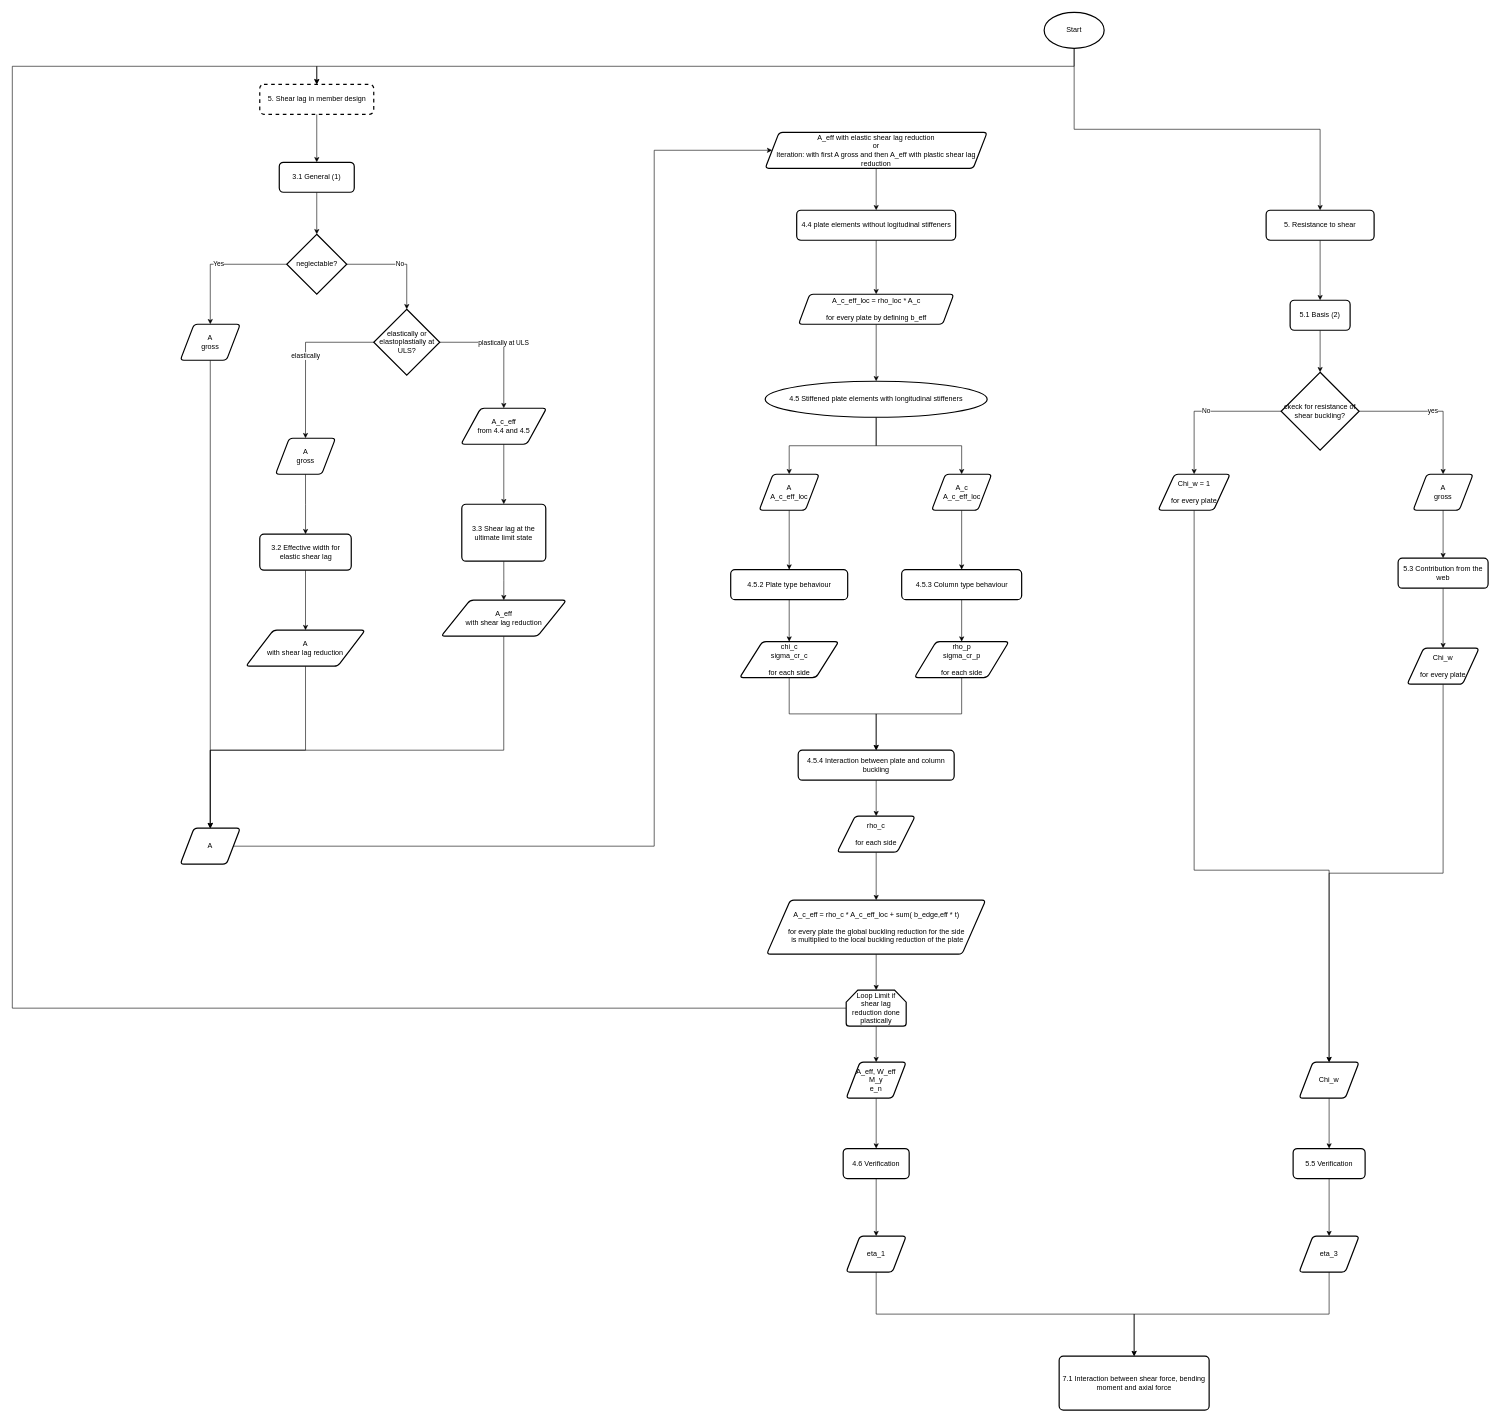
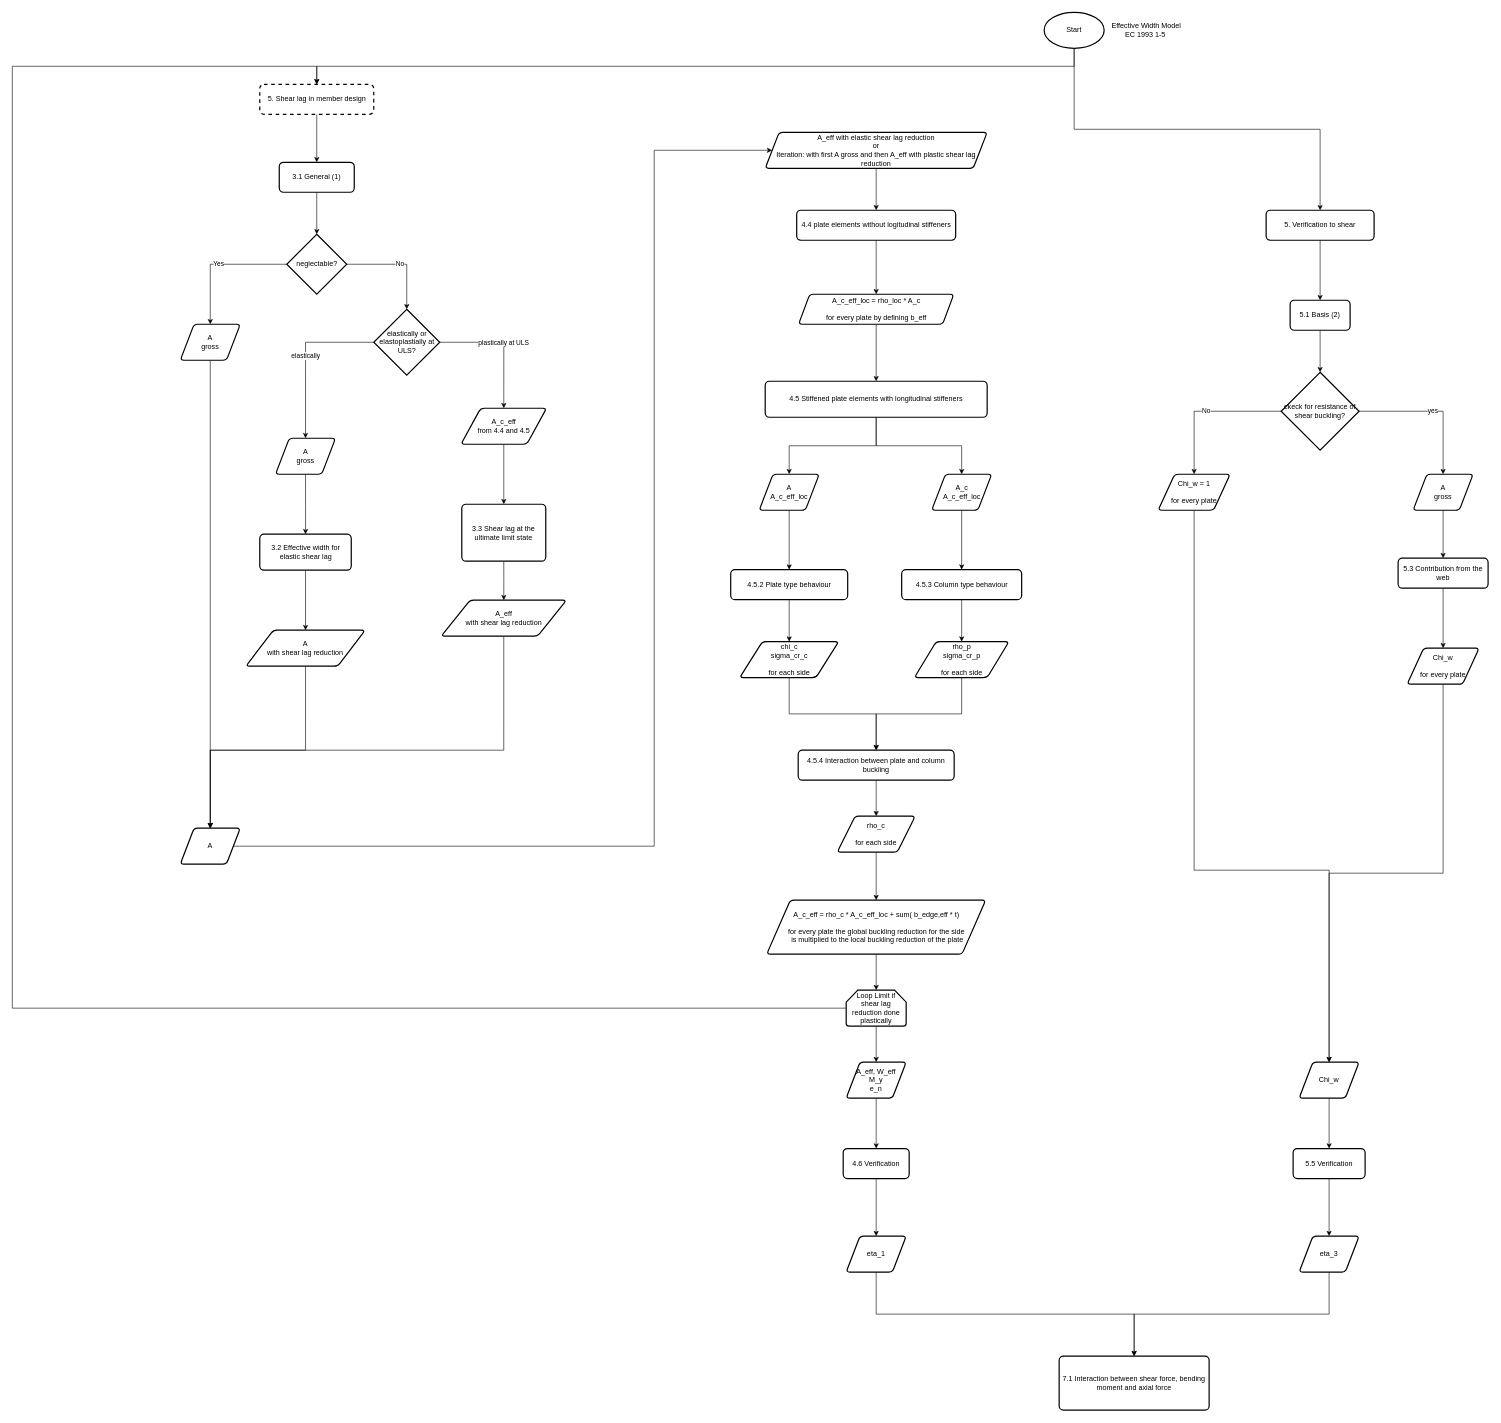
+ <mxCell id="4" value="Effective Width Model&lt;br&gt;EC 1993 1-5&amp;nbsp;" style="text;html=1;align=center;verticalAlign=middle;resizable=0;points=[];autosize=1;" vertex="1" parent="1"><mxGeometry x="1845" y="35" width="130" height="30" as="geometry" /></mxCell>
- <mxCell id="58" value="5. Resistance to shear" style="rounded=1;whiteSpace=wrap;html=1;absoluteArcSize=1;arcSize=14;strokeWidth=2;" vertex="1" parent="1"><mxGeometry x="2110" y="350" width="180" height="50" as="geometry" /></mxCell>
+ <mxCell id="58" value="5. Verification to shear" style="rounded=1;whiteSpace=wrap;html=1;absoluteArcSize=1;arcSize=14;strokeWidth=2;" vertex="1" parent="1"><mxGeometry x="2110" y="350" width="180" height="50" as="geometry" /></mxCell>
- <mxCell id="7" value="4.5 Stiffened plate elements with longitudinal stiffeners" style="ellipse;whiteSpace=wrap;html=1;absoluteArcSize=1;arcSize=14;strokeWidth=2;" vertex="1" parent="1"><mxGeometry x="1275" y="635" width="370" height="60" as="geometry" /></mxCell>
+ <mxCell id="7" value="4.5 Stiffened plate elements with longitudinal stiffeners" style="rounded=1;whiteSpace=wrap;html=1;absoluteArcSize=1;arcSize=14;strokeWidth=2;" vertex="1" parent="1"><mxGeometry x="1275" y="635" width="370" height="60" as="geometry" /></mxCell>
